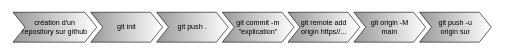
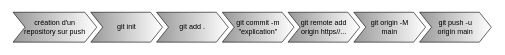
- <mxCell id="2" value="création d'un &lt;br&gt;repository sur github" style="shape=step;perimeter=stepPerimeter;whiteSpace=wrap;html=1;fixedSize=1;fillColor=#999999;gradientColor=#ffffff;gradientDirection=east;" vertex="1" parent="1"><mxGeometry x="20" y="20" width="140" height="50" as="geometry" /></mxCell>
+ <mxCell id="2" value="création d'un &lt;br&gt;repository sur push" style="shape=step;perimeter=stepPerimeter;whiteSpace=wrap;html=1;fixedSize=1;fillColor=#999999;gradientColor=#ffffff;gradientDirection=east;" vertex="1" parent="1"><mxGeometry x="20" y="20" width="140" height="50" as="geometry" /></mxCell>
- <mxCell id="5" value="git push ." style="shape=step;perimeter=stepPerimeter;whiteSpace=wrap;html=1;fixedSize=1;fillColor=#999999;gradientColor=#ffffff;gradientDirection=east;" vertex="1" parent="1"><mxGeometry x="260" y="20" width="120" height="50" as="geometry" /></mxCell>
+ <mxCell id="5" value="git add ." style="shape=step;perimeter=stepPerimeter;whiteSpace=wrap;html=1;fixedSize=1;fillColor=#999999;gradientColor=#ffffff;gradientDirection=east;" vertex="1" parent="1"><mxGeometry x="260" y="20" width="120" height="50" as="geometry" /></mxCell>
- <mxCell id="8" value="git push -u&lt;br&gt;origin sur" style="shape=step;perimeter=stepPerimeter;whiteSpace=wrap;html=1;fixedSize=1;fillColor=#999999;gradientColor=#ffffff;gradientDirection=east;" vertex="1" parent="1"><mxGeometry x="700" y="20" width="120" height="50" as="geometry" /></mxCell>
+ <mxCell id="8" value="git push -u&lt;br&gt;origin main" style="shape=step;perimeter=stepPerimeter;whiteSpace=wrap;html=1;fixedSize=1;fillColor=#999999;gradientColor=#ffffff;gradientDirection=east;" vertex="1" parent="1"><mxGeometry x="700" y="20" width="120" height="50" as="geometry" /></mxCell>
